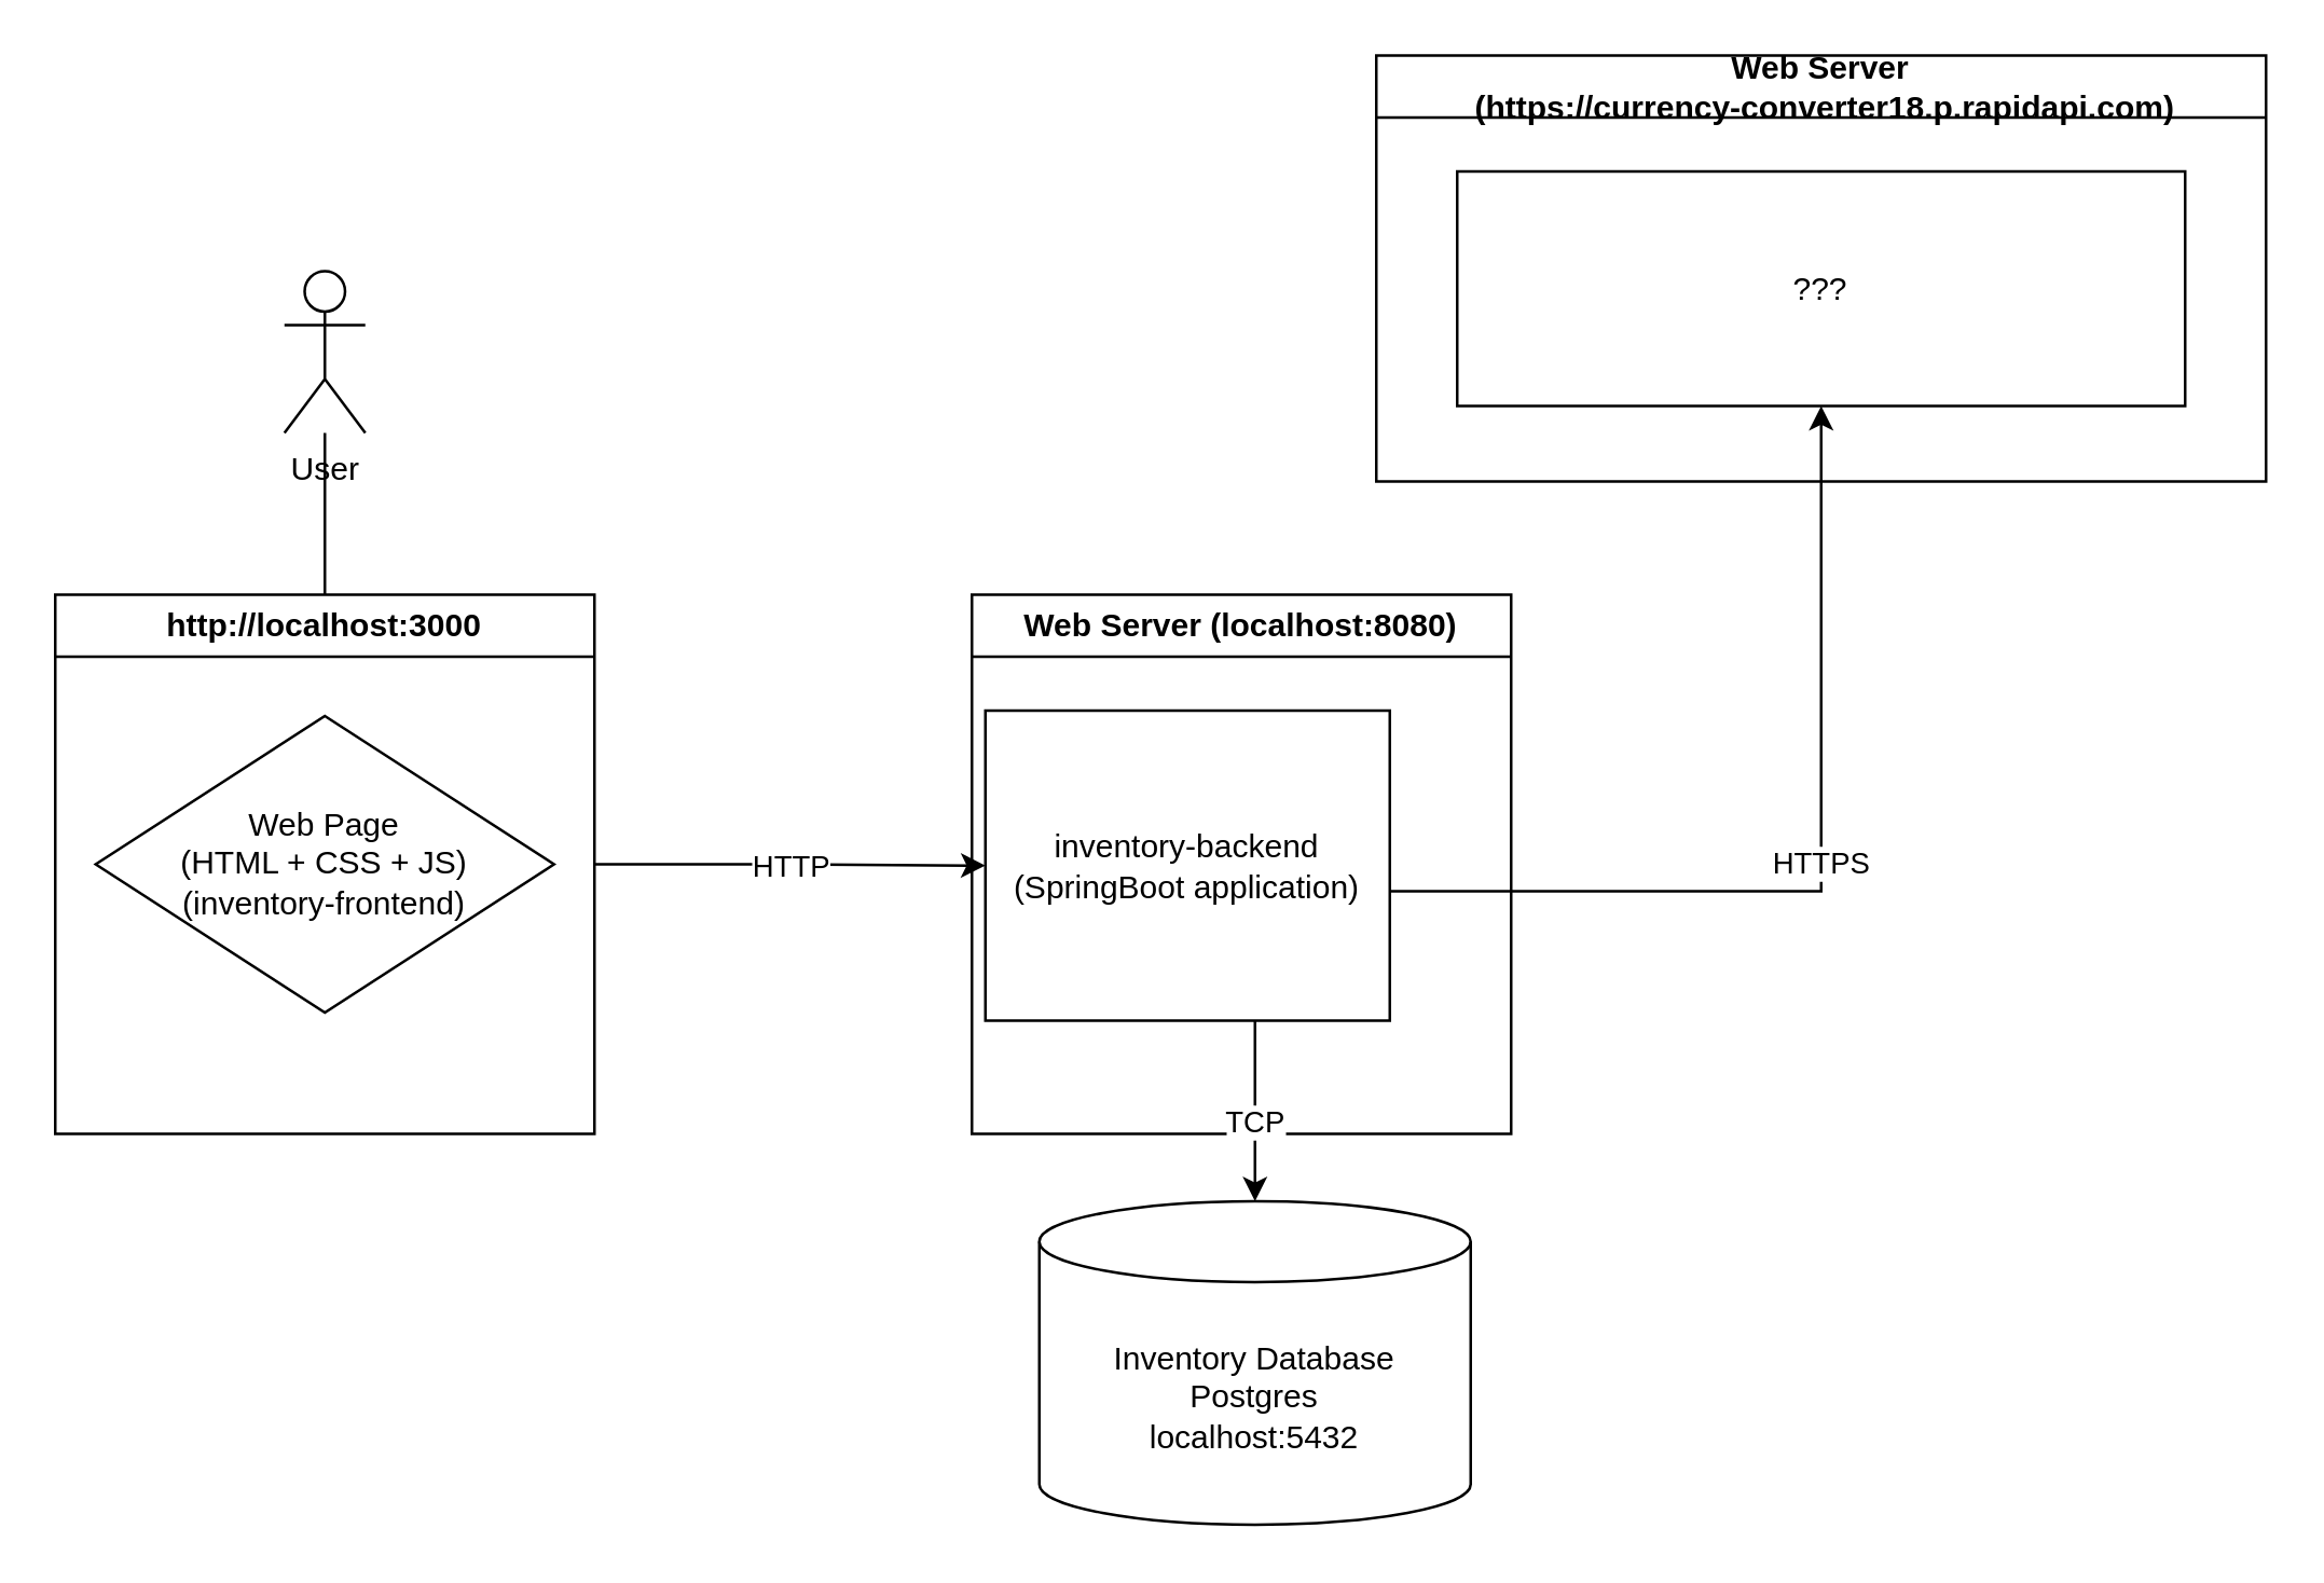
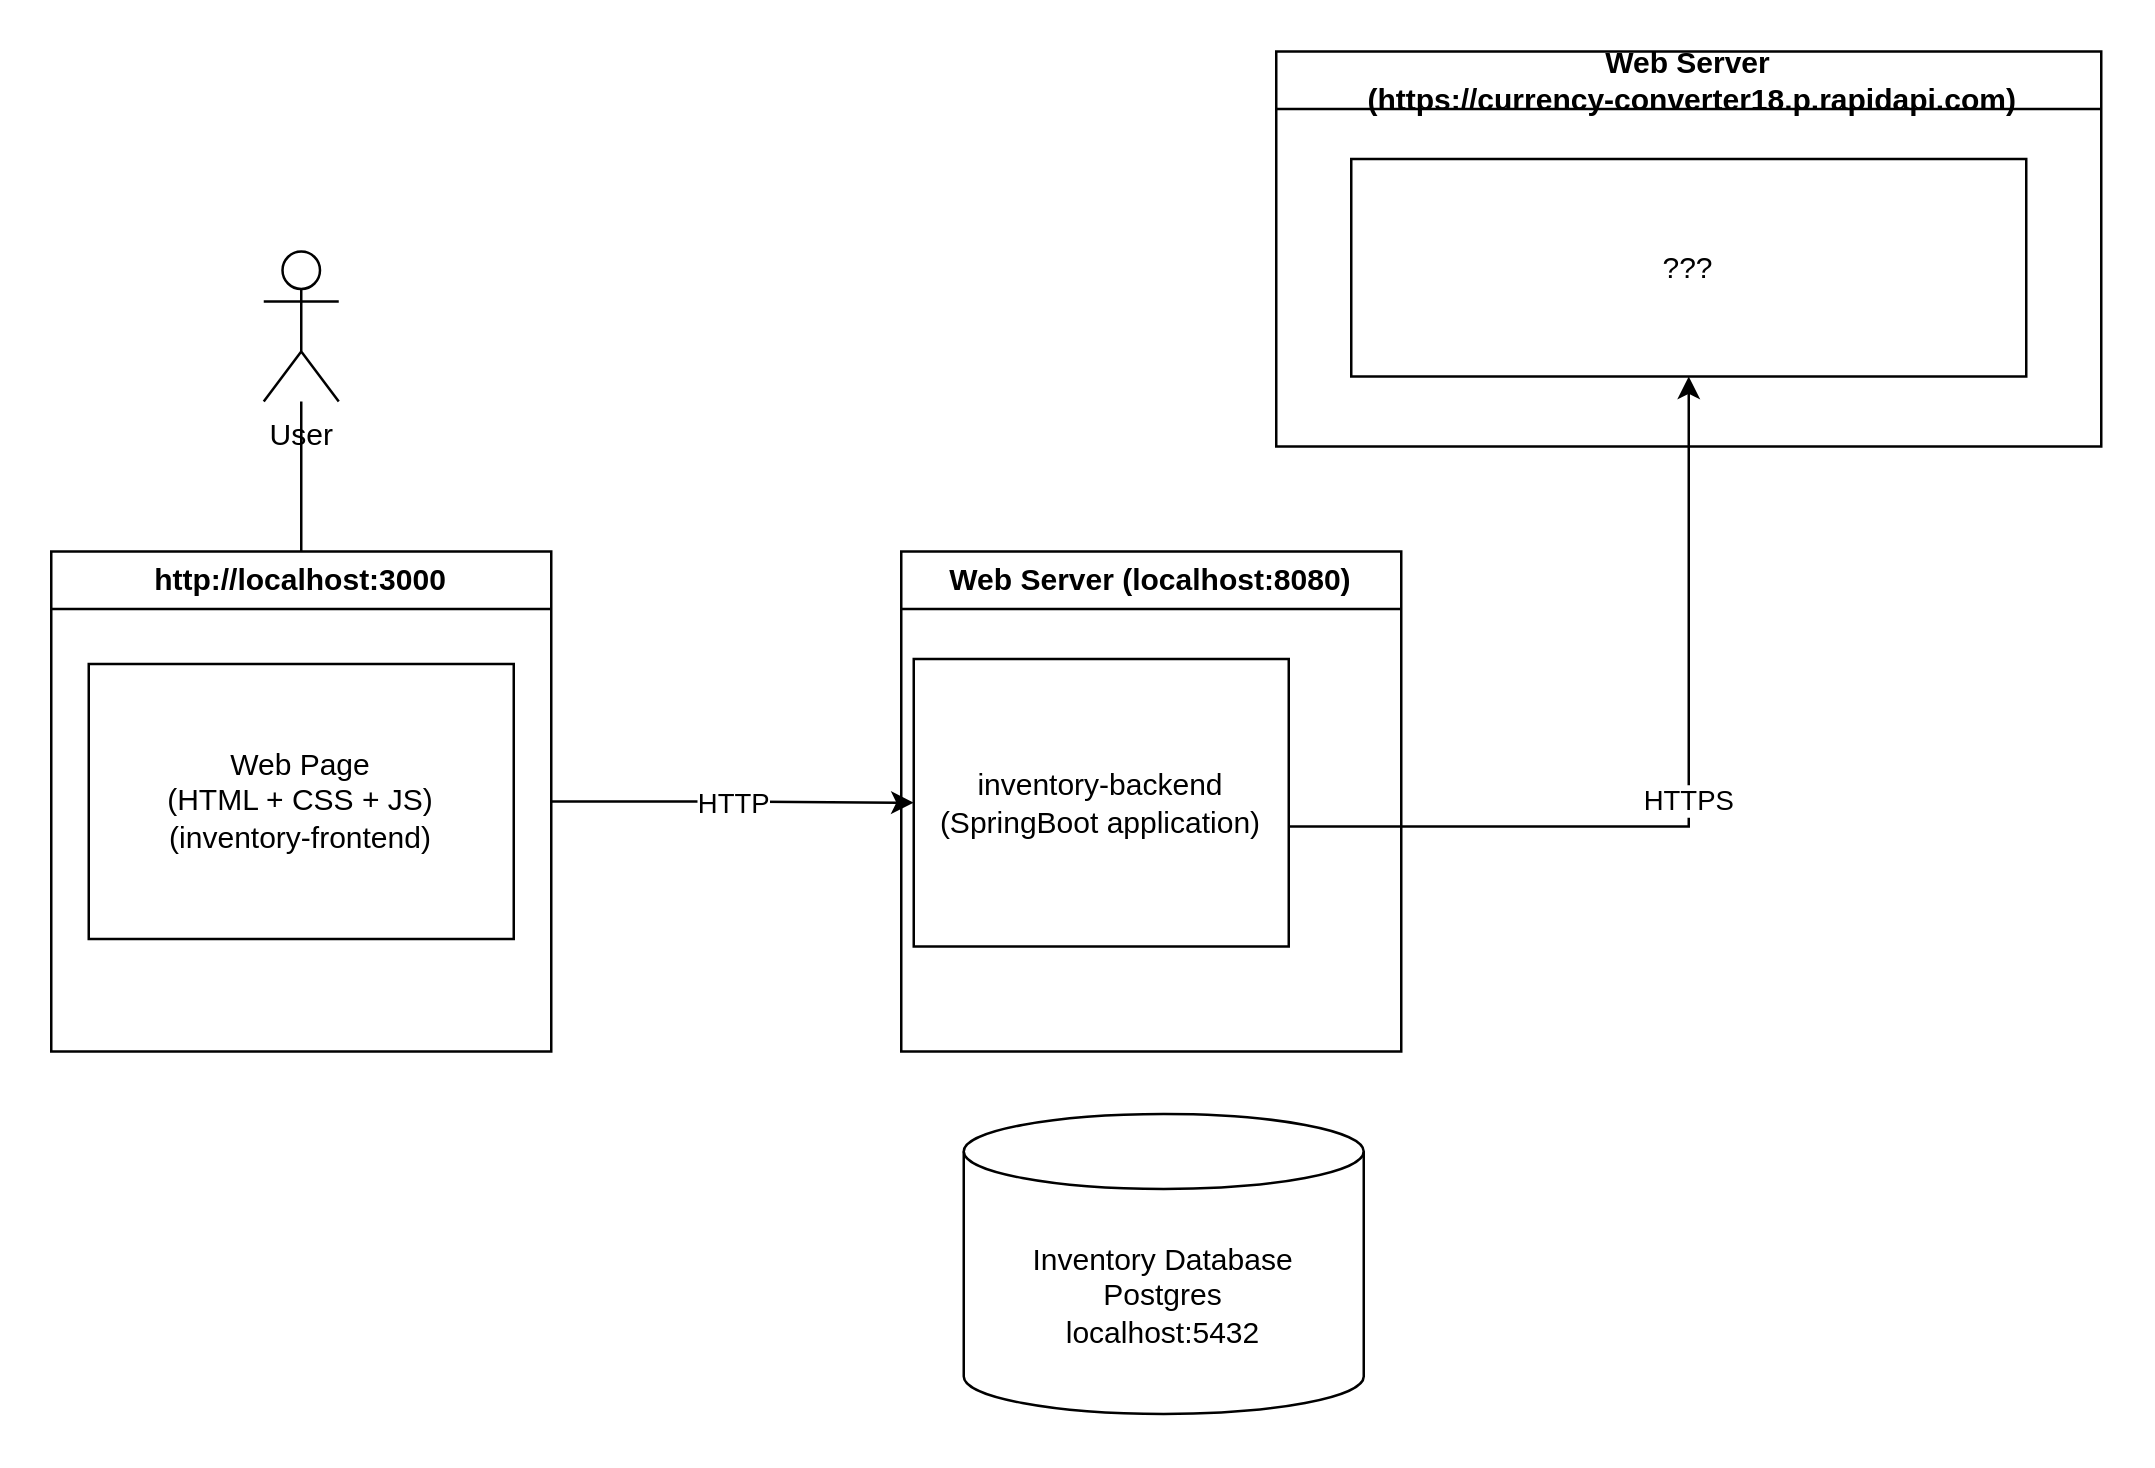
- <mxCell id="4" value="Web Page&lt;br&gt;(HTML + CSS + JS)&lt;br&gt;(inventory-frontend)" style="rhombus;whiteSpace=wrap;html=1;" vertex="1" parent="3"><mxGeometry x="15" y="45" width="170" height="110" as="geometry" /></mxCell>
+ <mxCell id="4" value="Web Page&lt;br&gt;(HTML + CSS + JS)&lt;br&gt;(inventory-frontend)" style="rounded=0;whiteSpace=wrap;html=1;" vertex="1" parent="3"><mxGeometry x="15" y="45" width="170" height="110" as="geometry" /></mxCell>
- <mxCell id="10" value="TCP" style="edgeStyle=orthogonalEdgeStyle;rounded=0;orthogonalLoop=1;jettySize=auto;html=1;" edge="1" parent="1" source="8" target="9"><mxGeometry x="0.13" relative="1" as="geometry"><Array as="points"><mxPoint x="465" y="430" /><mxPoint x="465" y="430" /></Array><mxPoint as="offset" /></mxGeometry></mxCell>
